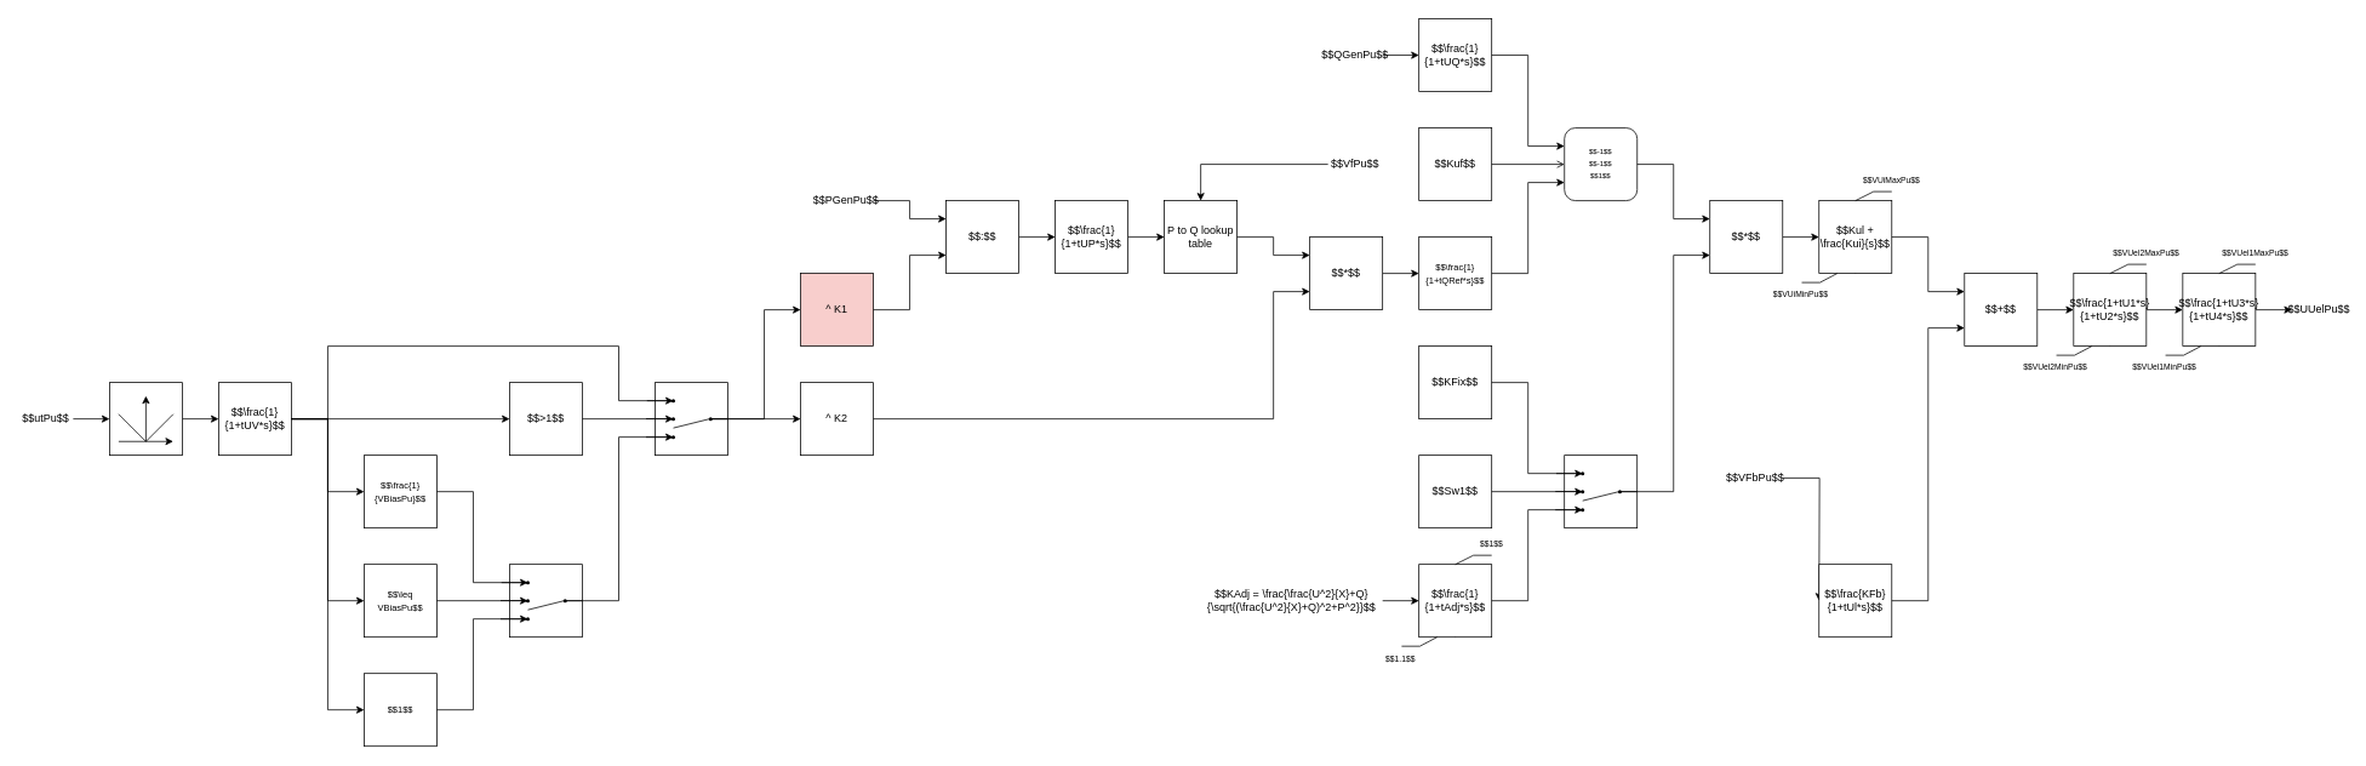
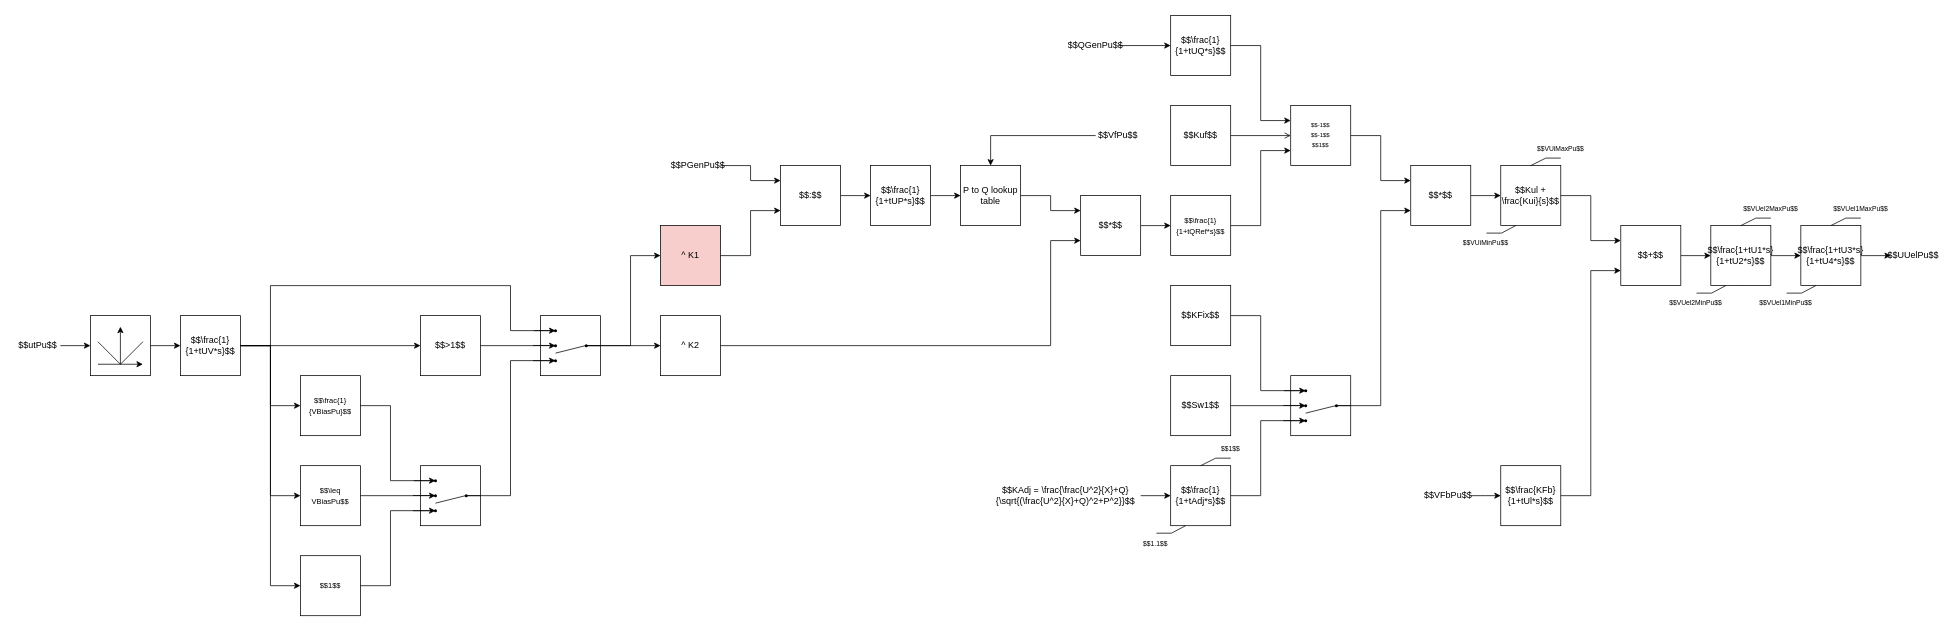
- <mxCell id="48" value="$$QGenPu$$" style="text;strokeColor=none;align=center;fillColor=none;html=1;verticalAlign=middle;whiteSpace=wrap;rounded=0;" vertex="1" parent="1"><mxGeometry x="1460" y="45" width="60" height="30" as="geometry" /></mxCell>
+ <mxCell id="48" value="$$QGenPu$$" style="text;strokeColor=none;align=center;fillColor=none;html=1;verticalAlign=middle;whiteSpace=wrap;rounded=0;" vertex="1" parent="1"><mxGeometry x="1430" y="45" width="60" height="30" as="geometry" /></mxCell>
- <mxCell id="20" value="&lt;table style=&quot;font-size: 8px;&quot;&gt;&lt;tbody&gt;&lt;tr&gt;&lt;td&gt;&lt;font style=&quot;font-size: 8px;&quot;&gt;$$-1$$&lt;/font&gt;&lt;/td&gt;&lt;/tr&gt;&lt;tr&gt;&lt;td&gt;&lt;font style=&quot;font-size: 8px;&quot;&gt;$$-1$$&lt;/font&gt;&lt;/td&gt;&lt;/tr&gt;&lt;tr&gt;&lt;td&gt;&lt;font style=&quot;font-size: 8px;&quot;&gt;$$1$$&lt;/font&gt;&lt;/td&gt;&lt;/tr&gt;&lt;/tbody&gt;&lt;/table&gt;" style="whiteSpace=wrap;html=1;aspect=fixed;rounded=1;" parent="1" vertex="1"><mxGeometry x="1720" y="140" width="80" height="80" as="geometry" /></mxCell>
+ <mxCell id="20" value="&lt;table style=&quot;font-size: 8px;&quot;&gt;&lt;tbody&gt;&lt;tr&gt;&lt;td&gt;&lt;font style=&quot;font-size: 8px;&quot;&gt;$$-1$$&lt;/font&gt;&lt;/td&gt;&lt;/tr&gt;&lt;tr&gt;&lt;td&gt;&lt;font style=&quot;font-size: 8px;&quot;&gt;$$-1$$&lt;/font&gt;&lt;/td&gt;&lt;/tr&gt;&lt;tr&gt;&lt;td&gt;&lt;font style=&quot;font-size: 8px;&quot;&gt;$$1$$&lt;/font&gt;&lt;/td&gt;&lt;/tr&gt;&lt;/tbody&gt;&lt;/table&gt;" style="whiteSpace=wrap;html=1;aspect=fixed;" parent="1" vertex="1"><mxGeometry x="1720" y="140" width="80" height="80" as="geometry" /></mxCell>
- <mxCell id="14" value="$$VFbPu$$" style="text;strokeColor=none;align=center;fillColor=none;html=1;verticalAlign=middle;whiteSpace=wrap;rounded=0;" parent="1" vertex="1"><mxGeometry x="1900" y="510" width="60" height="30" as="geometry" /></mxCell>
+ <mxCell id="14" value="$$VFbPu$$" style="text;strokeColor=none;align=center;fillColor=none;html=1;verticalAlign=middle;whiteSpace=wrap;rounded=0;" parent="1" vertex="1"><mxGeometry x="1900" y="645" width="60" height="30" as="geometry" /></mxCell>
